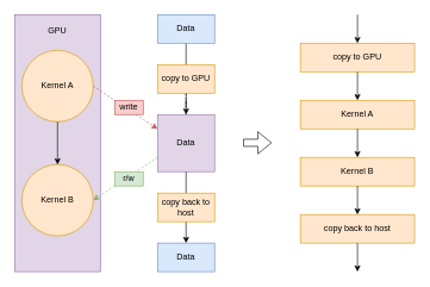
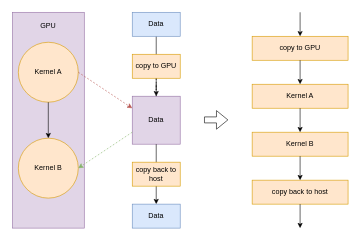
- <mxCell id="11" value="write" style="text;html=1;strokeColor=#b85450;fillColor=#f8cecc;align=center;verticalAlign=middle;whiteSpace=wrap;rounded=0;" parent="1" vertex="1"><mxGeometry x="160" y="140" width="40" height="20" as="geometry" /></mxCell>
- <mxCell id="12" value="r/w" style="text;html=1;strokeColor=#82b366;fillColor=#d5e8d4;align=center;verticalAlign=middle;whiteSpace=wrap;rounded=0;" parent="1" vertex="1"><mxGeometry x="160" y="240" width="40" height="20" as="geometry" /></mxCell>
